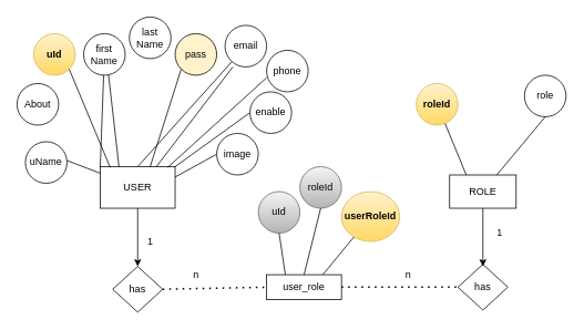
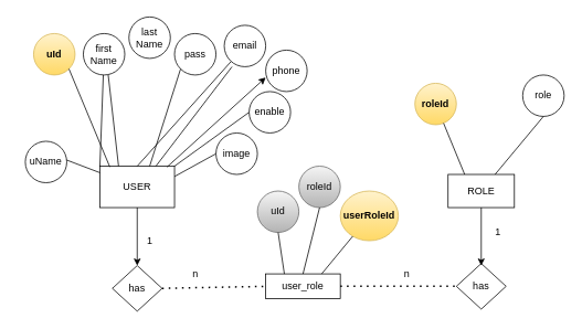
- <mxCell id="7" value="pass" style="ellipse;whiteSpace=wrap;html=1;fillColor=#fff2cc;" parent="1" vertex="1"><mxGeometry x="210" width="50" height="50" as="geometry" y="40" /></mxCell>
+ <mxCell id="7" value="pass" style="ellipse;whiteSpace=wrap;html=1;" parent="1" vertex="1"><mxGeometry x="210" width="50" height="50" as="geometry" y="40" /></mxCell>
- <mxCell id="24" value="" style="endArrow=none;html=1;rounded=0;entryX=0;entryY=0.66;entryDx=0;entryDy=0;exitX=0.9;exitY=0.02;exitDx=0;exitDy=0;exitPerimeter=0;entryPerimeter=0;" parent="1" source="2" target="20" edge="1"><mxGeometry width="50" height="50" relative="1" as="geometry"><mxPoint x="217.96" y="237" as="sourcePoint" /><mxPoint x="257.322" y="132.678" as="targetPoint" /><Array as="points" /></mxGeometry></mxCell>
+ <mxCell id="24" value="" style="endArrow=classic;html=1;rounded=0;entryX=0;entryY=0.66;entryDx=0;entryDy=0;exitX=0.9;exitY=0.02;exitDx=0;exitDy=0;exitPerimeter=0;entryPerimeter=0;" parent="1" source="2" target="20" edge="1"><mxGeometry width="50" height="50" relative="1" as="geometry"><mxPoint x="217.96" y="237" as="sourcePoint" /><mxPoint x="257.322" y="132.678" as="targetPoint" /><Array as="points" /></mxGeometry></mxCell>
- <mxCell id="5" value="About" style="ellipse;whiteSpace=wrap;html=1;" parent="1" vertex="1"><mxGeometry x="20" y="100" width="50" height="50" as="geometry" /></mxCell>
